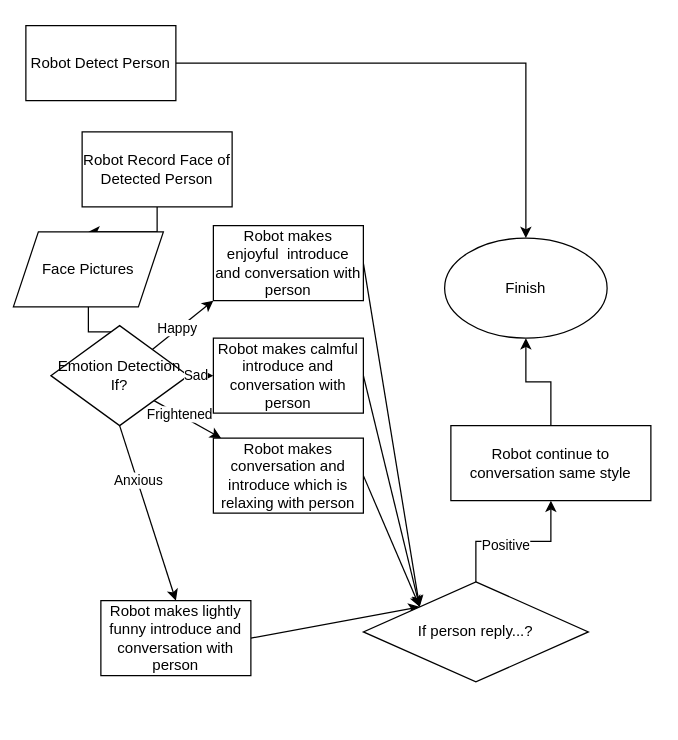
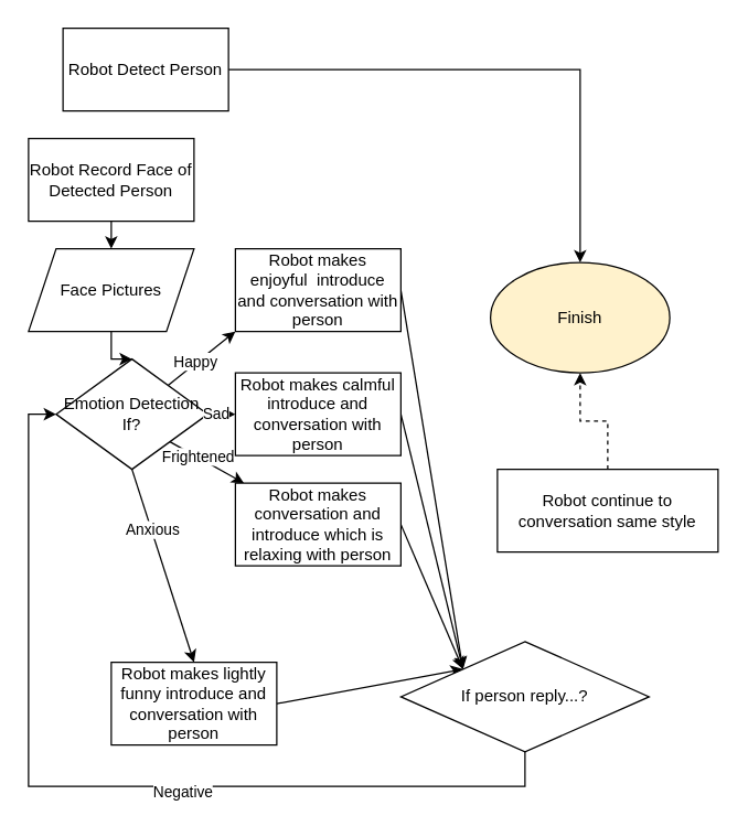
- <mxCell id="3" value="Robot Detect Person" style="rounded=0;whiteSpace=wrap;html=1;" vertex="1" parent="1"><mxGeometry x="20" y="20" width="120" height="60" as="geometry" /></mxCell>
+ <mxCell id="3" value="Robot Detect Person" style="rounded=0;whiteSpace=wrap;html=1;" vertex="1" parent="1"><mxGeometry x="45" y="20" width="120" height="60" as="geometry" /></mxCell>
- <mxCell id="5" value="Robot Record Face of Detected Person" style="whiteSpace=wrap;html=1;rounded=0;" vertex="1" parent="1"><mxGeometry x="65" y="105" width="120" height="60" as="geometry" /></mxCell>
+ <mxCell id="5" value="Robot Record Face of Detected Person" style="whiteSpace=wrap;html=1;rounded=0;" vertex="1" parent="1"><mxGeometry x="20" y="100" width="120" height="60" as="geometry" /></mxCell>
- <mxCell id="7" value="Face Pictures" style="shape=parallelogram;perimeter=parallelogramPerimeter;whiteSpace=wrap;html=1;fixedSize=1;" vertex="1" parent="1"><mxGeometry x="10" y="185" width="120" height="60" as="geometry" /></mxCell>
+ <mxCell id="7" value="Face Pictures" style="shape=parallelogram;perimeter=parallelogramPerimeter;whiteSpace=wrap;html=1;fixedSize=1;" vertex="1" parent="1"><mxGeometry x="20" y="180" width="120" height="60" as="geometry" /></mxCell>
- <mxCell id="32" value="Finish" style="ellipse;whiteSpace=wrap;html=1;" vertex="1" parent="1"><mxGeometry x="355" y="190" width="130" height="80" as="geometry" /></mxCell>
+ <mxCell id="32" value="Finish" style="ellipse;whiteSpace=wrap;html=1;fillColor=#fff2cc;" vertex="1" parent="1"><mxGeometry x="355" y="190" width="130" height="80" as="geometry" /></mxCell>
- <mxCell id="30" value="" style="edgeStyle=orthogonalEdgeStyle;rounded=0;orthogonalLoop=1;jettySize=auto;html=1;" edge="1" parent="1" source="31" target="32"><mxGeometry relative="1" as="geometry" /></mxCell>
+ <mxCell id="30" value="" style="edgeStyle=orthogonalEdgeStyle;rounded=0;orthogonalLoop=1;jettySize=auto;html=1;dashed=1;" edge="1" parent="1" source="31" target="32"><mxGeometry relative="1" as="geometry" /></mxCell>
- <mxCell id="25" value="" style="edgeStyle=orthogonalEdgeStyle;rounded=0;orthogonalLoop=1;jettySize=auto;html=1;" edge="1" parent="1" source="29" target="31"><mxGeometry relative="1" as="geometry" /></mxCell>
- <mxCell id="26" value="Positive" style="edgeLabel;html=1;align=center;verticalAlign=middle;resizable=0;points=[];" vertex="1" connectable="0" parent="25"><mxGeometry x="-0.106" y="-3" relative="1" as="geometry"><mxPoint as="offset" /></mxGeometry></mxCell>
+ <mxCell id="27" value="" style="edgeStyle=orthogonalEdgeStyle;rounded=0;orthogonalLoop=1;jettySize=auto;html=1;entryX=0;entryY=0.5;entryDx=0;entryDy=0;exitX=0.5;exitY=1;exitDx=0;exitDy=0;" edge="1" parent="1" source="29" target="14"><mxGeometry relative="1" as="geometry"><mxPoint x="620" y="530" as="targetPoint" /><Array as="points"><mxPoint x="20" y="570" /><mxPoint x="20" y="300" /></Array></mxGeometry></mxCell>
+ <mxCell id="28" value="Negative" style="edgeLabel;html=1;align=center;verticalAlign=middle;resizable=0;points=[];" vertex="1" connectable="0" parent="27"><mxGeometry x="-0.187" y="3" relative="1" as="geometry"><mxPoint as="offset" /></mxGeometry></mxCell>
